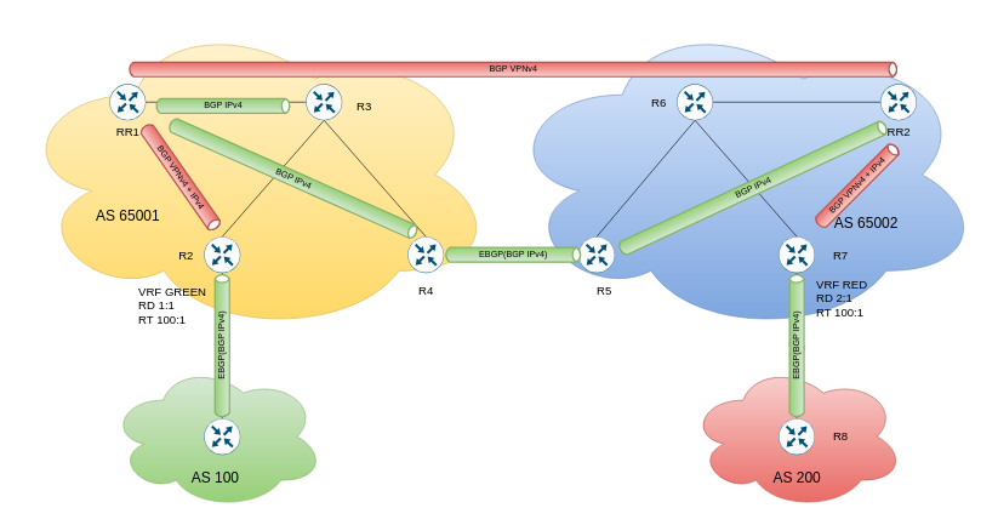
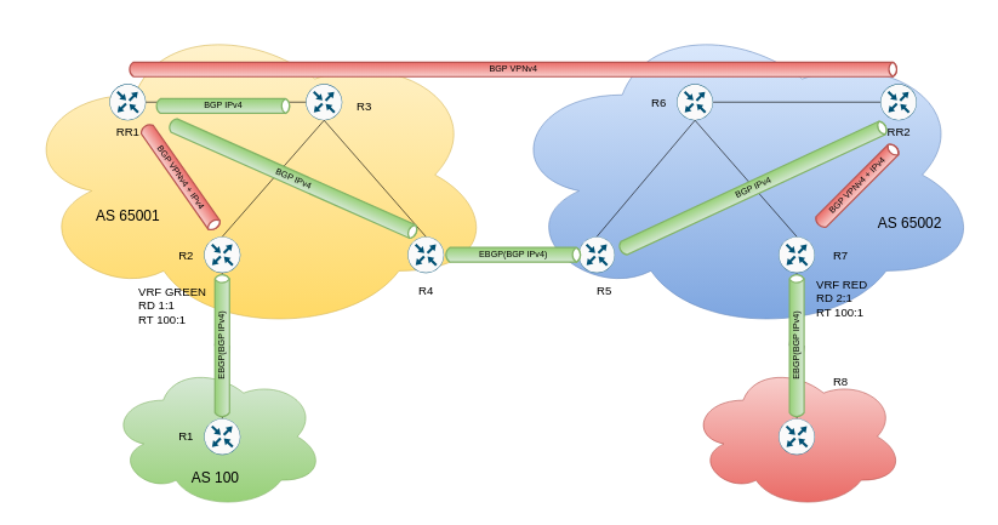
- <mxCell id="36" value="&lt;font style=&quot;font-size: 20px;&quot;&gt;AS 65002&lt;/font&gt;" style="text;html=1;align=center;verticalAlign=middle;resizable=0;points=[];autosize=1;strokeColor=none;fillColor=none;" vertex="1" parent="1"><mxGeometry x="1135" y="285" width="110" height="40" as="geometry" /></mxCell>
+ <mxCell id="36" value="&lt;font style=&quot;font-size: 20px;&quot;&gt;AS 65002&lt;/font&gt;" style="text;html=1;align=center;verticalAlign=middle;resizable=0;points=[];autosize=1;strokeColor=none;fillColor=none;" vertex="1" parent="1"><mxGeometry x="1195" y="285" width="110" height="40" as="geometry" /></mxCell>
+ <mxCell id="29" value="&lt;font style=&quot;font-size: 16px;&quot;&gt;R1&lt;/font&gt;" style="text;html=1;align=center;verticalAlign=middle;resizable=0;points=[];autosize=1;strokeColor=none;fillColor=none;" vertex="1" parent="1"><mxGeometry x="235" y="585" width="40" height="30" as="geometry" /></mxCell>
- <mxCell id="34" value="&lt;font style=&quot;font-size: 16px;&quot;&gt;R8&lt;/font&gt;" style="text;html=1;align=center;verticalAlign=middle;resizable=0;points=[];autosize=1;strokeColor=none;fillColor=none;" vertex="1" parent="1"><mxGeometry x="1135" y="585" width="40" height="30" as="geometry" /></mxCell>
+ <mxCell id="34" value="&lt;font style=&quot;font-size: 16px;&quot;&gt;R8&lt;/font&gt;" style="text;html=1;align=center;verticalAlign=middle;resizable=0;points=[];autosize=1;strokeColor=none;fillColor=none;" vertex="1" parent="1"><mxGeometry x="1135" y="510" width="40" height="30" as="geometry" /></mxCell>
- <mxCell id="38" value="&lt;font style=&quot;font-size: 20px;&quot;&gt;AS 200&lt;/font&gt;" style="text;html=1;align=center;verticalAlign=middle;resizable=0;points=[];autosize=1;strokeColor=none;fillColor=none;" vertex="1" parent="1"><mxGeometry x="1050" y="635" width="90" height="40" as="geometry" /></mxCell>
